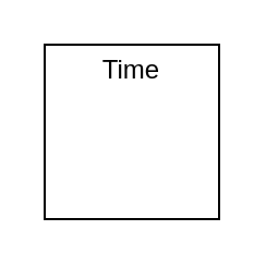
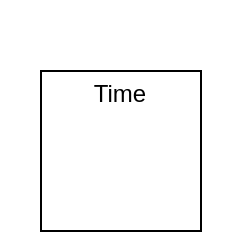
- <mxCell id="2" value="Time&lt;br&gt;&lt;br&gt;&lt;br&gt;&lt;br&gt;&lt;br&gt;" style="whiteSpace=wrap;html=1;aspect=fixed;" vertex="1" parent="1"><mxGeometry x="20" y="20" width="80" height="80" as="geometry" /></mxCell>
+ <mxCell id="2" value="Time&lt;br&gt;&lt;br&gt;&lt;br&gt;&lt;br&gt;&lt;br&gt;" style="whiteSpace=wrap;html=1;aspect=fixed;" vertex="1" parent="1"><mxGeometry x="20" y="35" width="80" height="80" as="geometry" /></mxCell>
